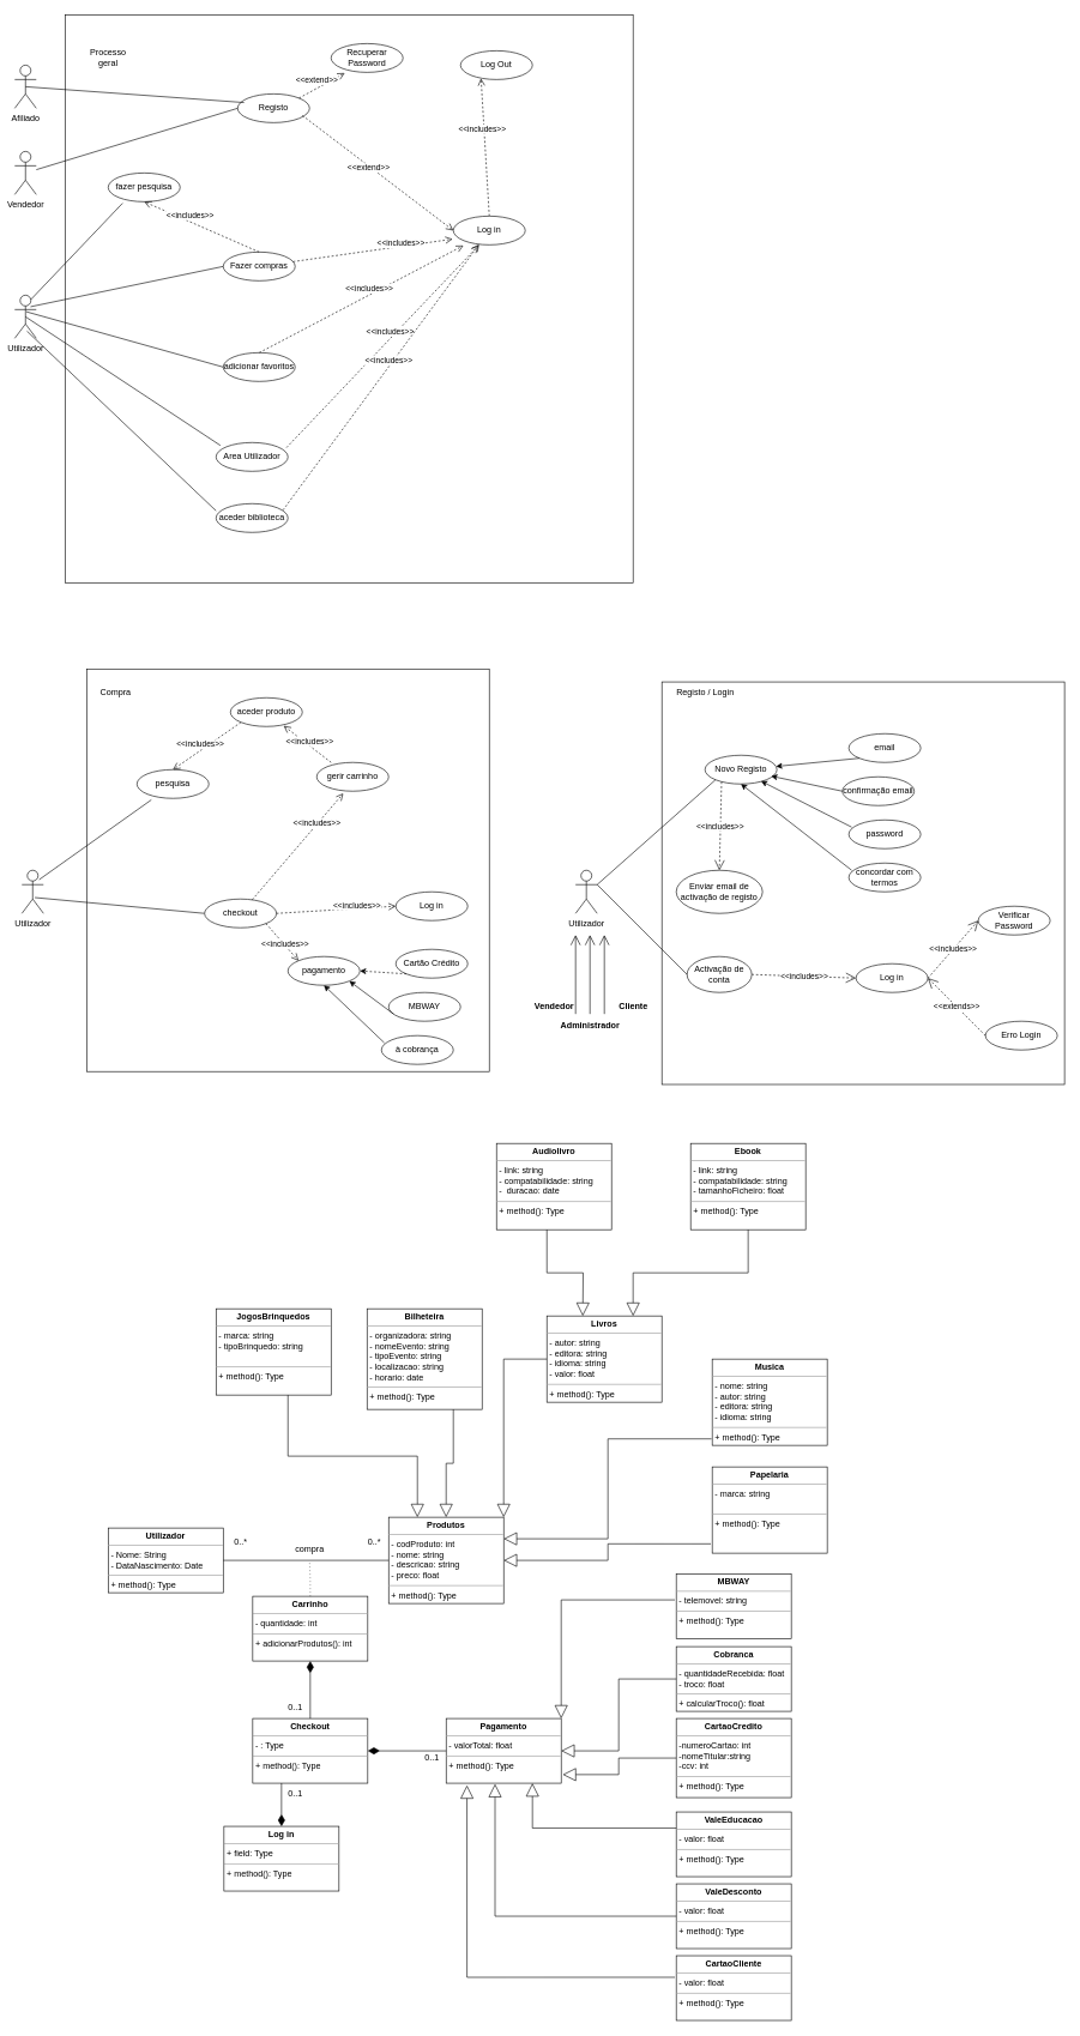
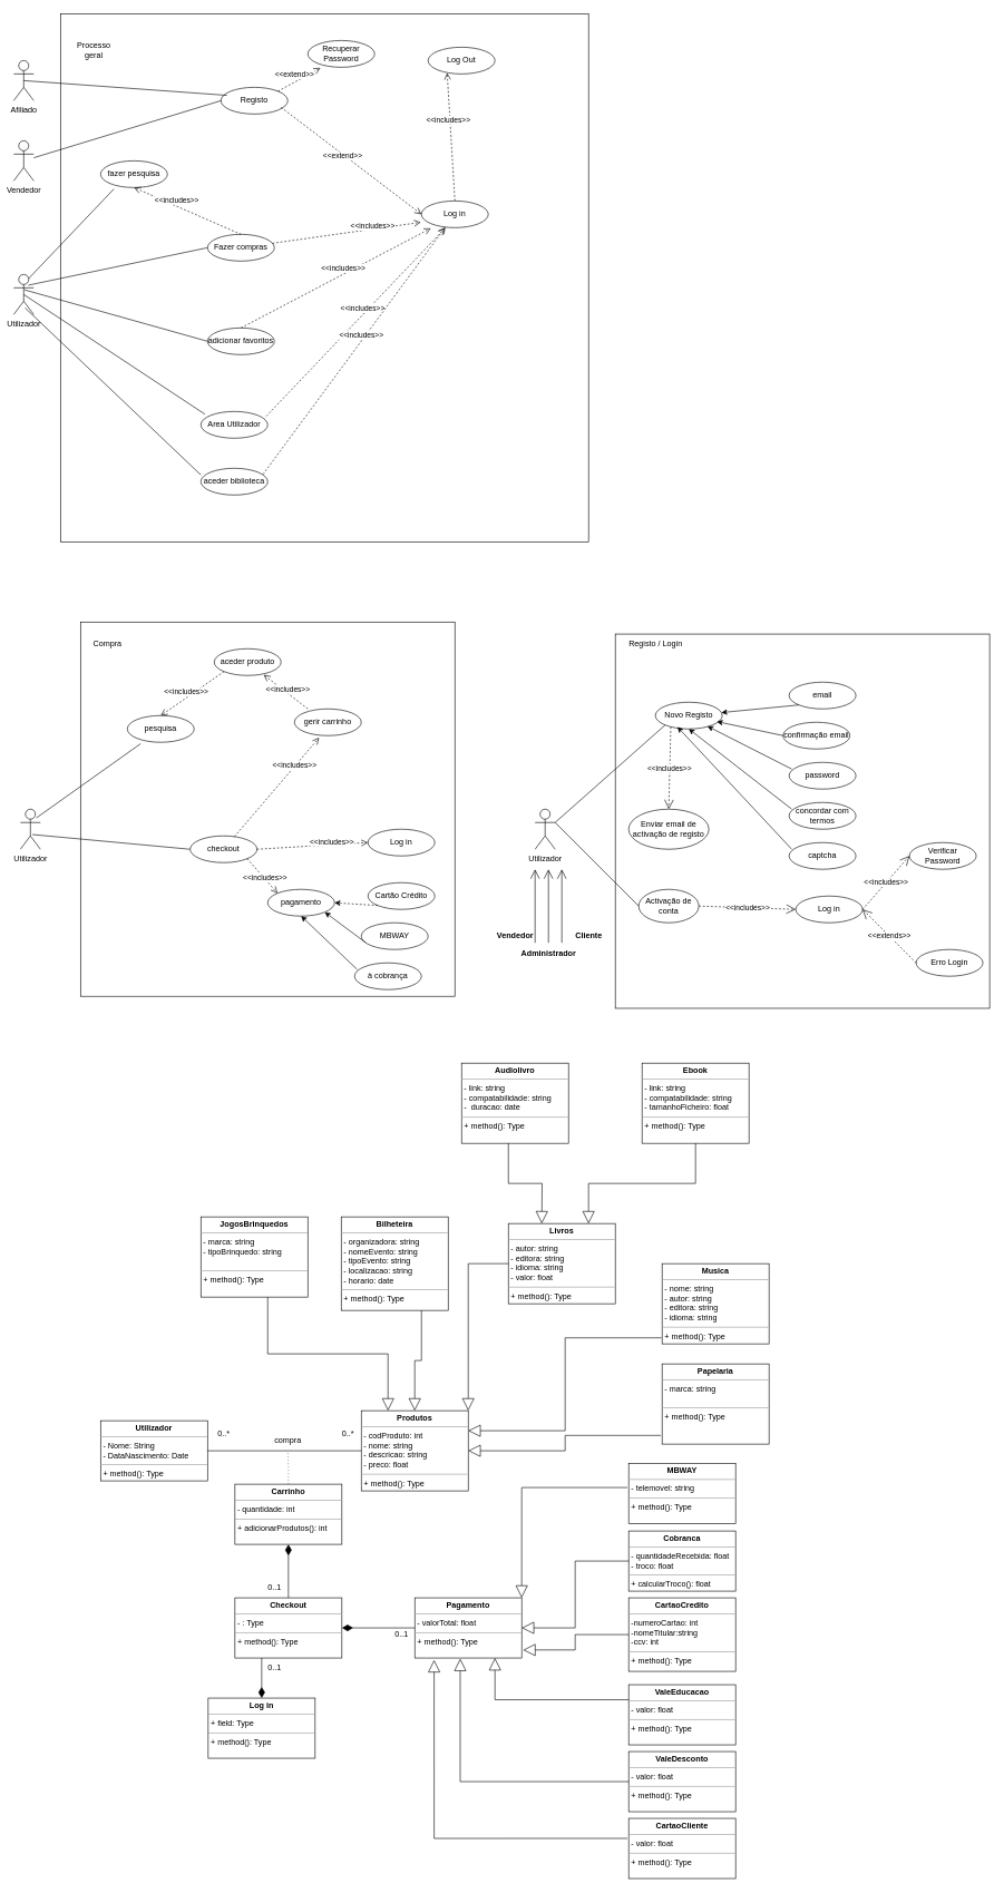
- <mxCell id="52" value="Processo geral" style="text;html=1;strokeColor=none;fillColor=none;align=center;verticalAlign=middle;whiteSpace=wrap;rounded=0;" parent="1" vertex="1"><mxGeometry x="120" y="65" width="60" height="30" as="geometry" /></mxCell>
+ <mxCell id="52" value="Processo geral" style="text;html=1;strokeColor=none;fillColor=none;align=center;verticalAlign=middle;whiteSpace=wrap;rounded=0;" parent="1" vertex="1"><mxGeometry x="110" y="60" width="60" height="30" as="geometry" /></mxCell>
+ <mxCell id="67" value="" style="endArrow=classic;html=1;rounded=0;entryX=0.33;entryY=0.925;entryDx=0;entryDy=0;exitX=0.04;exitY=0.25;exitDx=0;exitDy=0;exitPerimeter=0;entryPerimeter=0;" parent="1" source="66" target="54" edge="1"><mxGeometry width="50" height="50" relative="1" as="geometry"><mxPoint x="962" y="1460" as="sourcePoint" /><mxPoint x="1030" y="1256" as="targetPoint" /></mxGeometry></mxCell>
+ <mxCell id="66" value="captcha" style="ellipse;whiteSpace=wrap;html=1;align=center;" parent="1" vertex="1"><mxGeometry x="1180" y="1260" width="100" height="40" as="geometry" /></mxCell>
